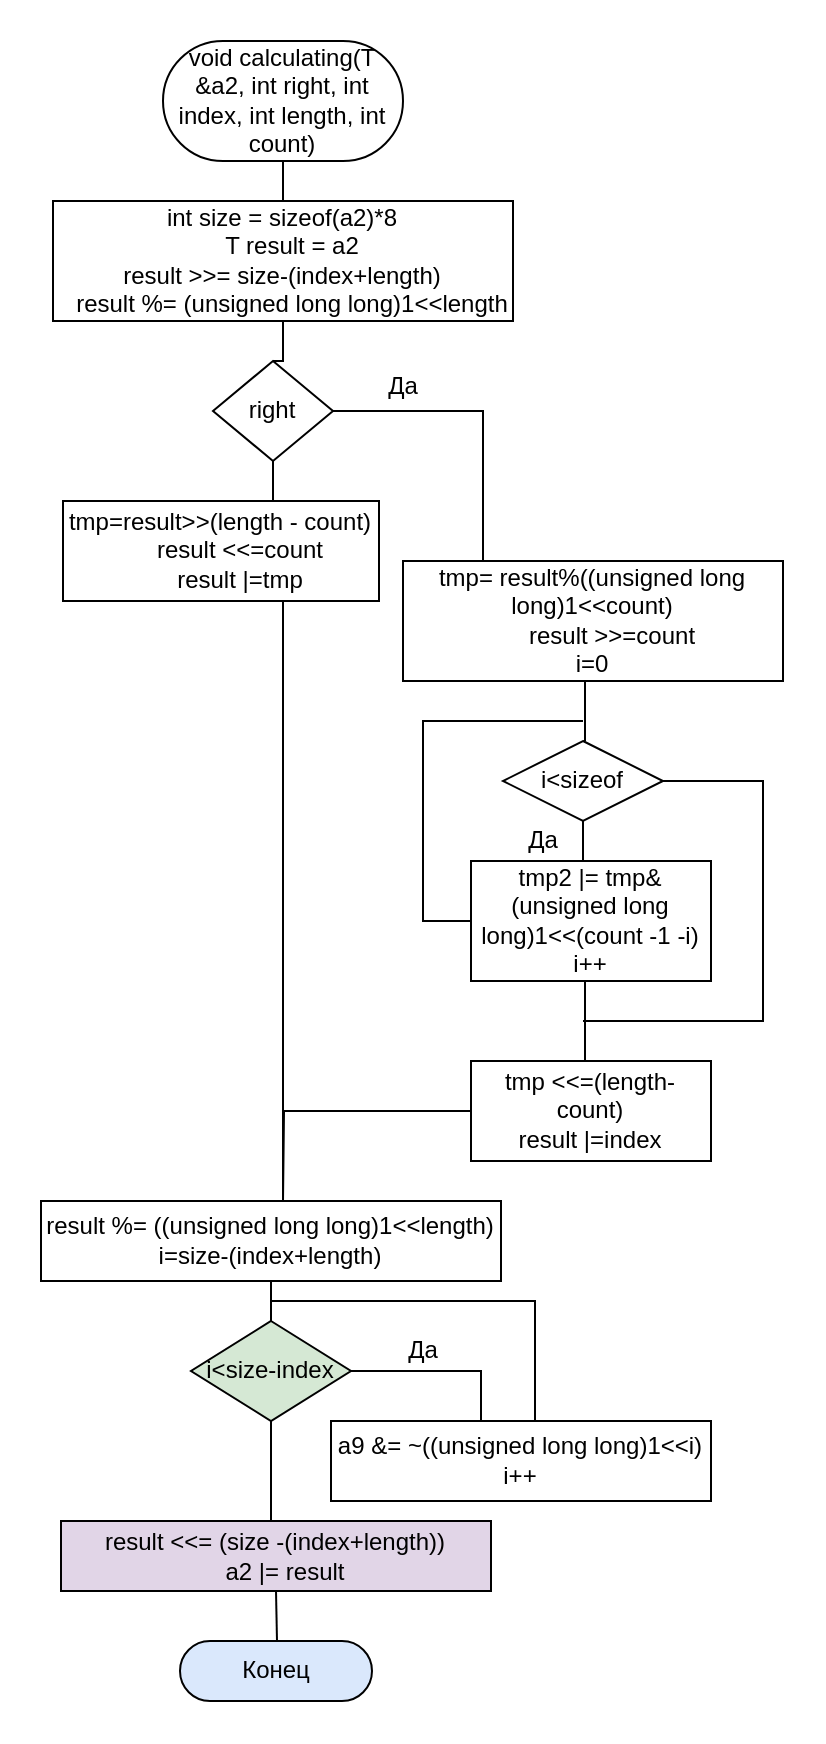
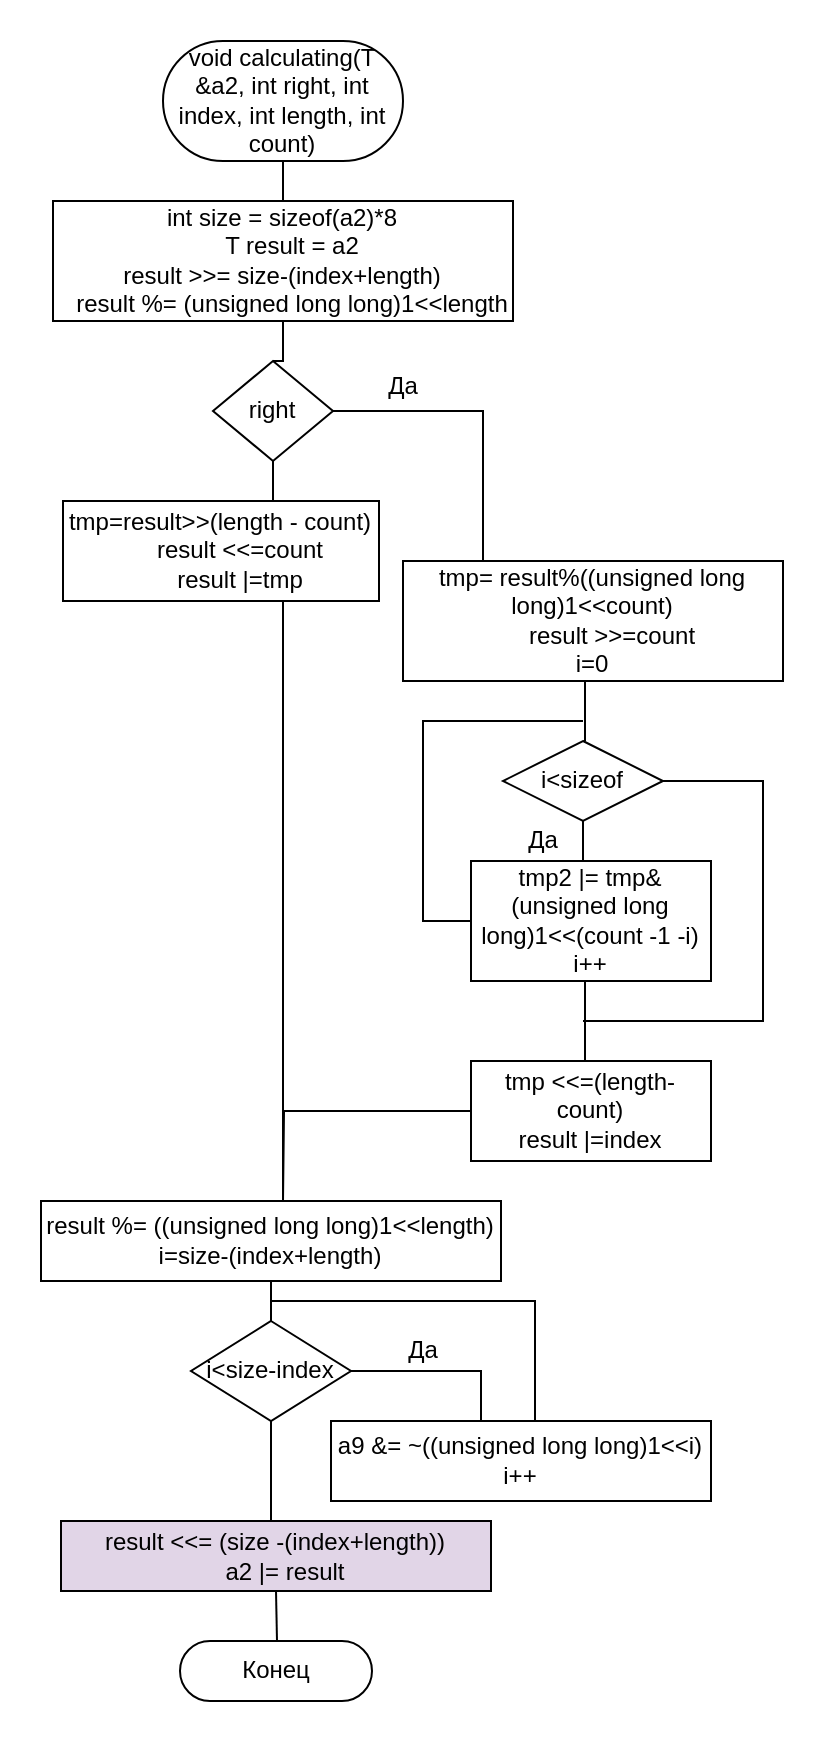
- <mxCell id="17" value="i&amp;lt;size-index" style="rhombus;whiteSpace=wrap;html=1;fillColor=#d5e8d4;" parent="1" vertex="1"><mxGeometry x="95" y="660" width="80" height="50" as="geometry" /></mxCell>
+ <mxCell id="17" value="i&amp;lt;size-index" style="rhombus;whiteSpace=wrap;html=1;" parent="1" vertex="1"><mxGeometry x="95" y="660" width="80" height="50" as="geometry" /></mxCell>
- <mxCell id="24" value="Конец" style="rounded=1;whiteSpace=wrap;html=1;arcSize=50;fillColor=#dae8fc;" parent="1" vertex="1"><mxGeometry x="89.5" y="820" width="96" height="30" as="geometry" /></mxCell>
+ <mxCell id="24" value="Конец" style="rounded=1;whiteSpace=wrap;html=1;arcSize=50;" parent="1" vertex="1"><mxGeometry x="89.5" y="820" width="96" height="30" as="geometry" /></mxCell>
